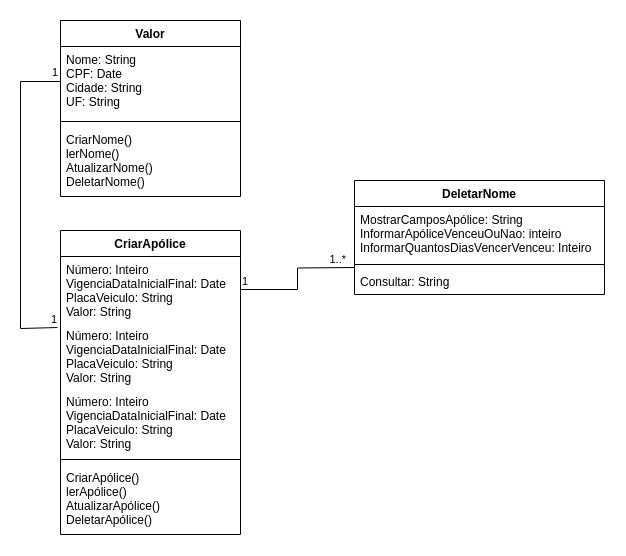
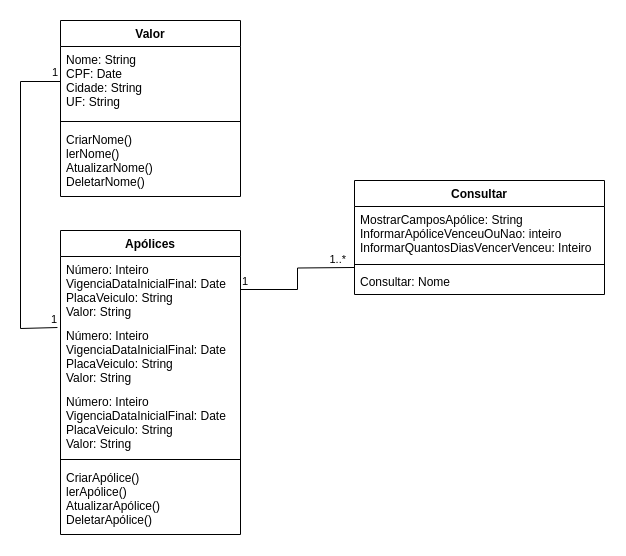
- <mxCell id="12" value="DeletarNome" style="swimlane;fontStyle=1;align=center;verticalAlign=top;childLayout=stackLayout;horizontal=1;startSize=26;horizontalStack=0;resizeParent=1;resizeParentMax=0;resizeLast=0;collapsible=1;marginBottom=0;" vertex="1" parent="1"><mxGeometry x="354" y="180" width="250" height="114" as="geometry"><mxRectangle x="510" y="90" width="100" height="30" as="alternateBounds" /></mxGeometry></mxCell>
+ <mxCell id="12" value="Consultar" style="swimlane;fontStyle=1;align=center;verticalAlign=top;childLayout=stackLayout;horizontal=1;startSize=26;horizontalStack=0;resizeParent=1;resizeParentMax=0;resizeLast=0;collapsible=1;marginBottom=0;" vertex="1" parent="1"><mxGeometry x="354" y="180" width="250" height="114" as="geometry"><mxRectangle x="510" y="90" width="100" height="30" as="alternateBounds" /></mxGeometry></mxCell>
- <mxCell id="6" value="CriarApólice" style="swimlane;fontStyle=1;align=center;verticalAlign=top;childLayout=stackLayout;horizontal=1;startSize=26;horizontalStack=0;resizeParent=1;resizeParentMax=0;resizeLast=0;collapsible=1;marginBottom=0;" vertex="1" parent="1"><mxGeometry x="60" y="230" width="180" height="304" as="geometry"><mxRectangle x="100" y="290" width="90" height="30" as="alternateBounds" /></mxGeometry></mxCell>
+ <mxCell id="6" value="Apólices" style="swimlane;fontStyle=1;align=center;verticalAlign=top;childLayout=stackLayout;horizontal=1;startSize=26;horizontalStack=0;resizeParent=1;resizeParentMax=0;resizeLast=0;collapsible=1;marginBottom=0;" vertex="1" parent="1"><mxGeometry x="60" y="230" width="180" height="304" as="geometry"><mxRectangle x="100" y="290" width="90" height="30" as="alternateBounds" /></mxGeometry></mxCell>
- <mxCell id="15" value="Consultar: String" style="text;strokeColor=none;fillColor=none;align=left;verticalAlign=top;spacingLeft=4;spacingRight=4;overflow=hidden;rotatable=0;points=[[0,0.5],[1,0.5]];portConstraint=eastwest;" vertex="1" parent="12"><mxGeometry y="88" width="250" height="26" as="geometry" /></mxCell>
+ <mxCell id="15" value="Consultar: Nome" style="text;strokeColor=none;fillColor=none;align=left;verticalAlign=top;spacingLeft=4;spacingRight=4;overflow=hidden;rotatable=0;points=[[0,0.5],[1,0.5]];portConstraint=eastwest;" vertex="1" parent="12"><mxGeometry y="88" width="250" height="26" as="geometry" /></mxCell>
